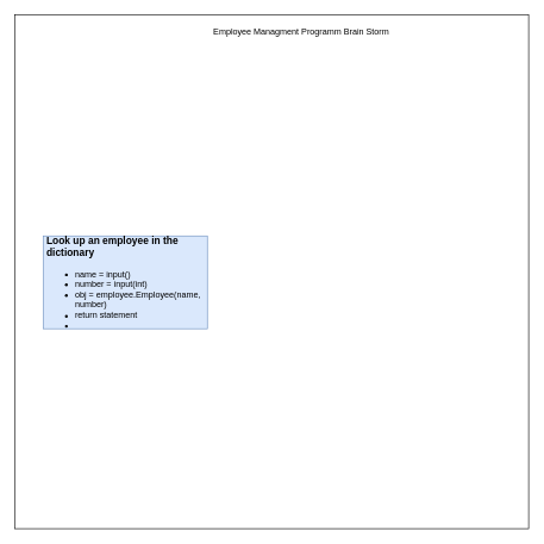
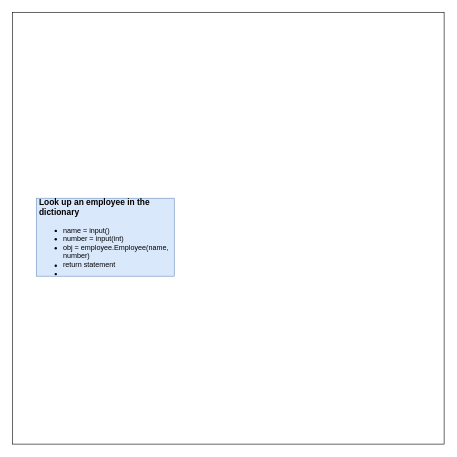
- <mxCell id="3" value="Employee Managment Programm Brain Storm&amp;nbsp;&amp;nbsp;" style="text;html=1;strokeColor=none;fillColor=none;align=center;verticalAlign=middle;whiteSpace=wrap;rounded=0;" vertex="1" parent="1"><mxGeometry x="230" y="30" width="390" height="30" as="geometry" /></mxCell>
